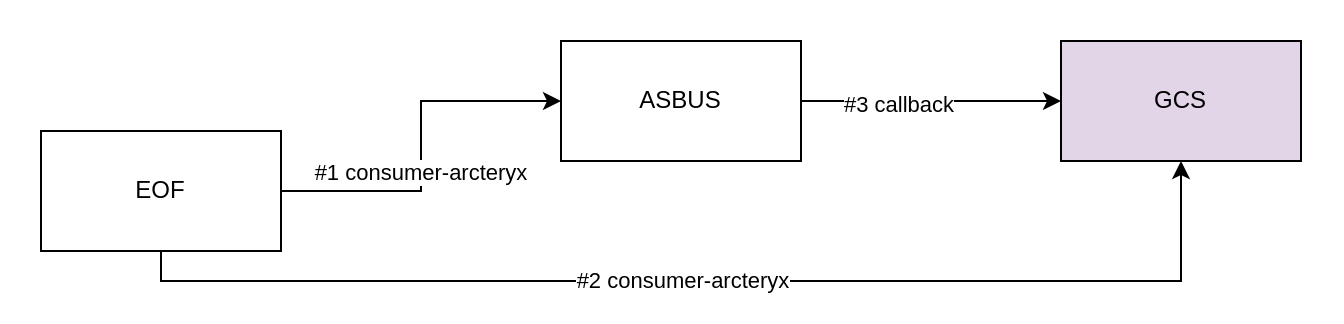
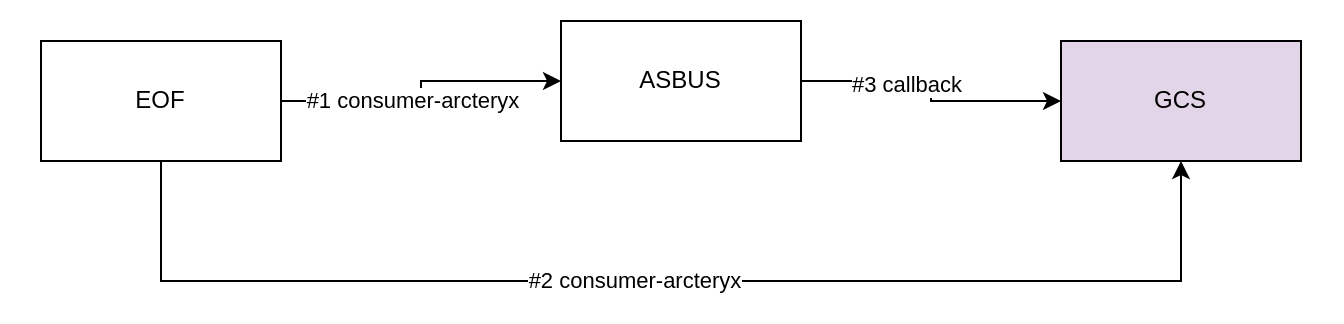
- <mxCell id="9" value="ASBUS" style="rounded=0;whiteSpace=wrap;html=1;" vertex="1" parent="1"><mxGeometry x="280" y="20" width="120" height="60" as="geometry" /></mxCell>
+ <mxCell id="9" value="ASBUS" style="rounded=0;whiteSpace=wrap;html=1;" vertex="1" parent="1"><mxGeometry x="280" y="10" width="120" height="60" as="geometry" /></mxCell>
- <mxCell id="6" value="EOF" style="rounded=0;whiteSpace=wrap;html=1;" vertex="1" parent="1"><mxGeometry x="20" y="65" width="120" height="60" as="geometry" /></mxCell>
+ <mxCell id="6" value="EOF" style="rounded=0;whiteSpace=wrap;html=1;" vertex="1" parent="1"><mxGeometry x="20" y="20" width="120" height="60" as="geometry" /></mxCell>
